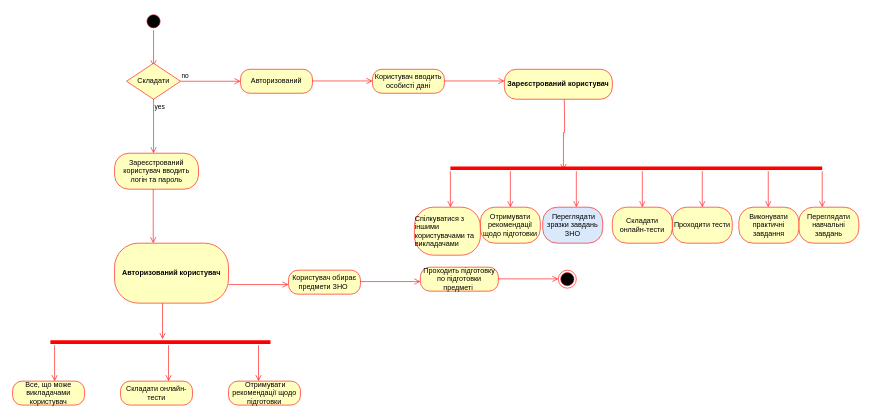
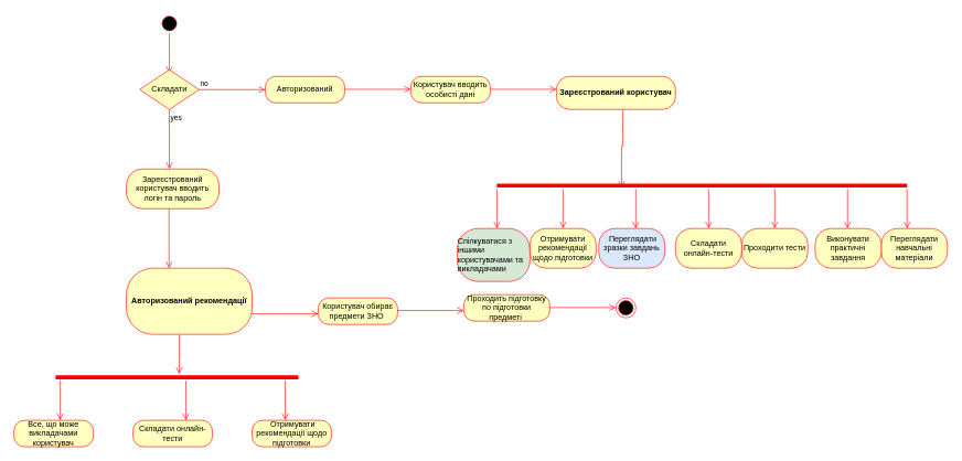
- <mxCell id="28" value="&lt;span style=&quot;text-align: left;&quot;&gt;Переглядати навчальні завдань&lt;/span&gt;" style="rounded=1;whiteSpace=wrap;html=1;arcSize=40;fontColor=#000000;fillColor=#ffffc0;strokeColor=#ff0000;" vertex="1" parent="1"><mxGeometry x="1331" y="345" width="100" height="60" as="geometry" /></mxCell>
+ <mxCell id="28" value="&lt;span style=&quot;text-align: left;&quot;&gt;Переглядати навчальні матеріали&lt;/span&gt;" style="rounded=1;whiteSpace=wrap;html=1;arcSize=40;fontColor=#000000;fillColor=#ffffc0;strokeColor=#ff0000;" vertex="1" parent="1"><mxGeometry x="1331" y="345" width="100" height="60" as="geometry" /></mxCell>
- <mxCell id="27" value="&lt;div&gt;&lt;div style=&quot;text-align: left;&quot;&gt;&lt;span style=&quot;background-color: initial;&quot;&gt;Спілкуватися з іншими користувачами та викладачами&lt;/span&gt;&lt;/div&gt;&lt;/div&gt;" style="rounded=1;whiteSpace=wrap;html=1;arcSize=40;fontColor=#000000;fillColor=#ffffc0;strokeColor=#ff0000;" vertex="1" parent="1"><mxGeometry x="690" y="345" width="110" height="80" as="geometry" /></mxCell>
+ <mxCell id="27" value="&lt;div&gt;&lt;div style=&quot;text-align: left;&quot;&gt;&lt;span style=&quot;background-color: initial;&quot;&gt;Спілкуватися з іншими користувачами та викладачами&lt;/span&gt;&lt;/div&gt;&lt;/div&gt;" style="rounded=1;whiteSpace=wrap;html=1;arcSize=40;fontColor=#000000;fillColor=#d5e8d4;strokeColor=#ff0000;" vertex="1" parent="1"><mxGeometry x="690" y="345" width="110" height="80" as="geometry" /></mxCell>
- <mxCell id="44" value="&lt;span style=&quot;font-weight: 700; text-wrap: nowrap;&quot;&gt;Авторизований користувач&lt;/span&gt;" style="rounded=1;whiteSpace=wrap;html=1;arcSize=40;fontColor=#000000;fillColor=#ffffc0;strokeColor=#ff0000;" vertex="1" parent="1"><mxGeometry x="190" y="405" width="190" height="100" as="geometry" /></mxCell>
+ <mxCell id="44" value="&lt;span style=&quot;font-weight: 700; text-wrap: nowrap;&quot;&gt;Авторизований рекомендації&lt;/span&gt;" style="rounded=1;whiteSpace=wrap;html=1;arcSize=40;fontColor=#000000;fillColor=#ffffc0;strokeColor=#ff0000;" vertex="1" parent="1"><mxGeometry x="190" y="405" width="190" height="100" as="geometry" /></mxCell>
